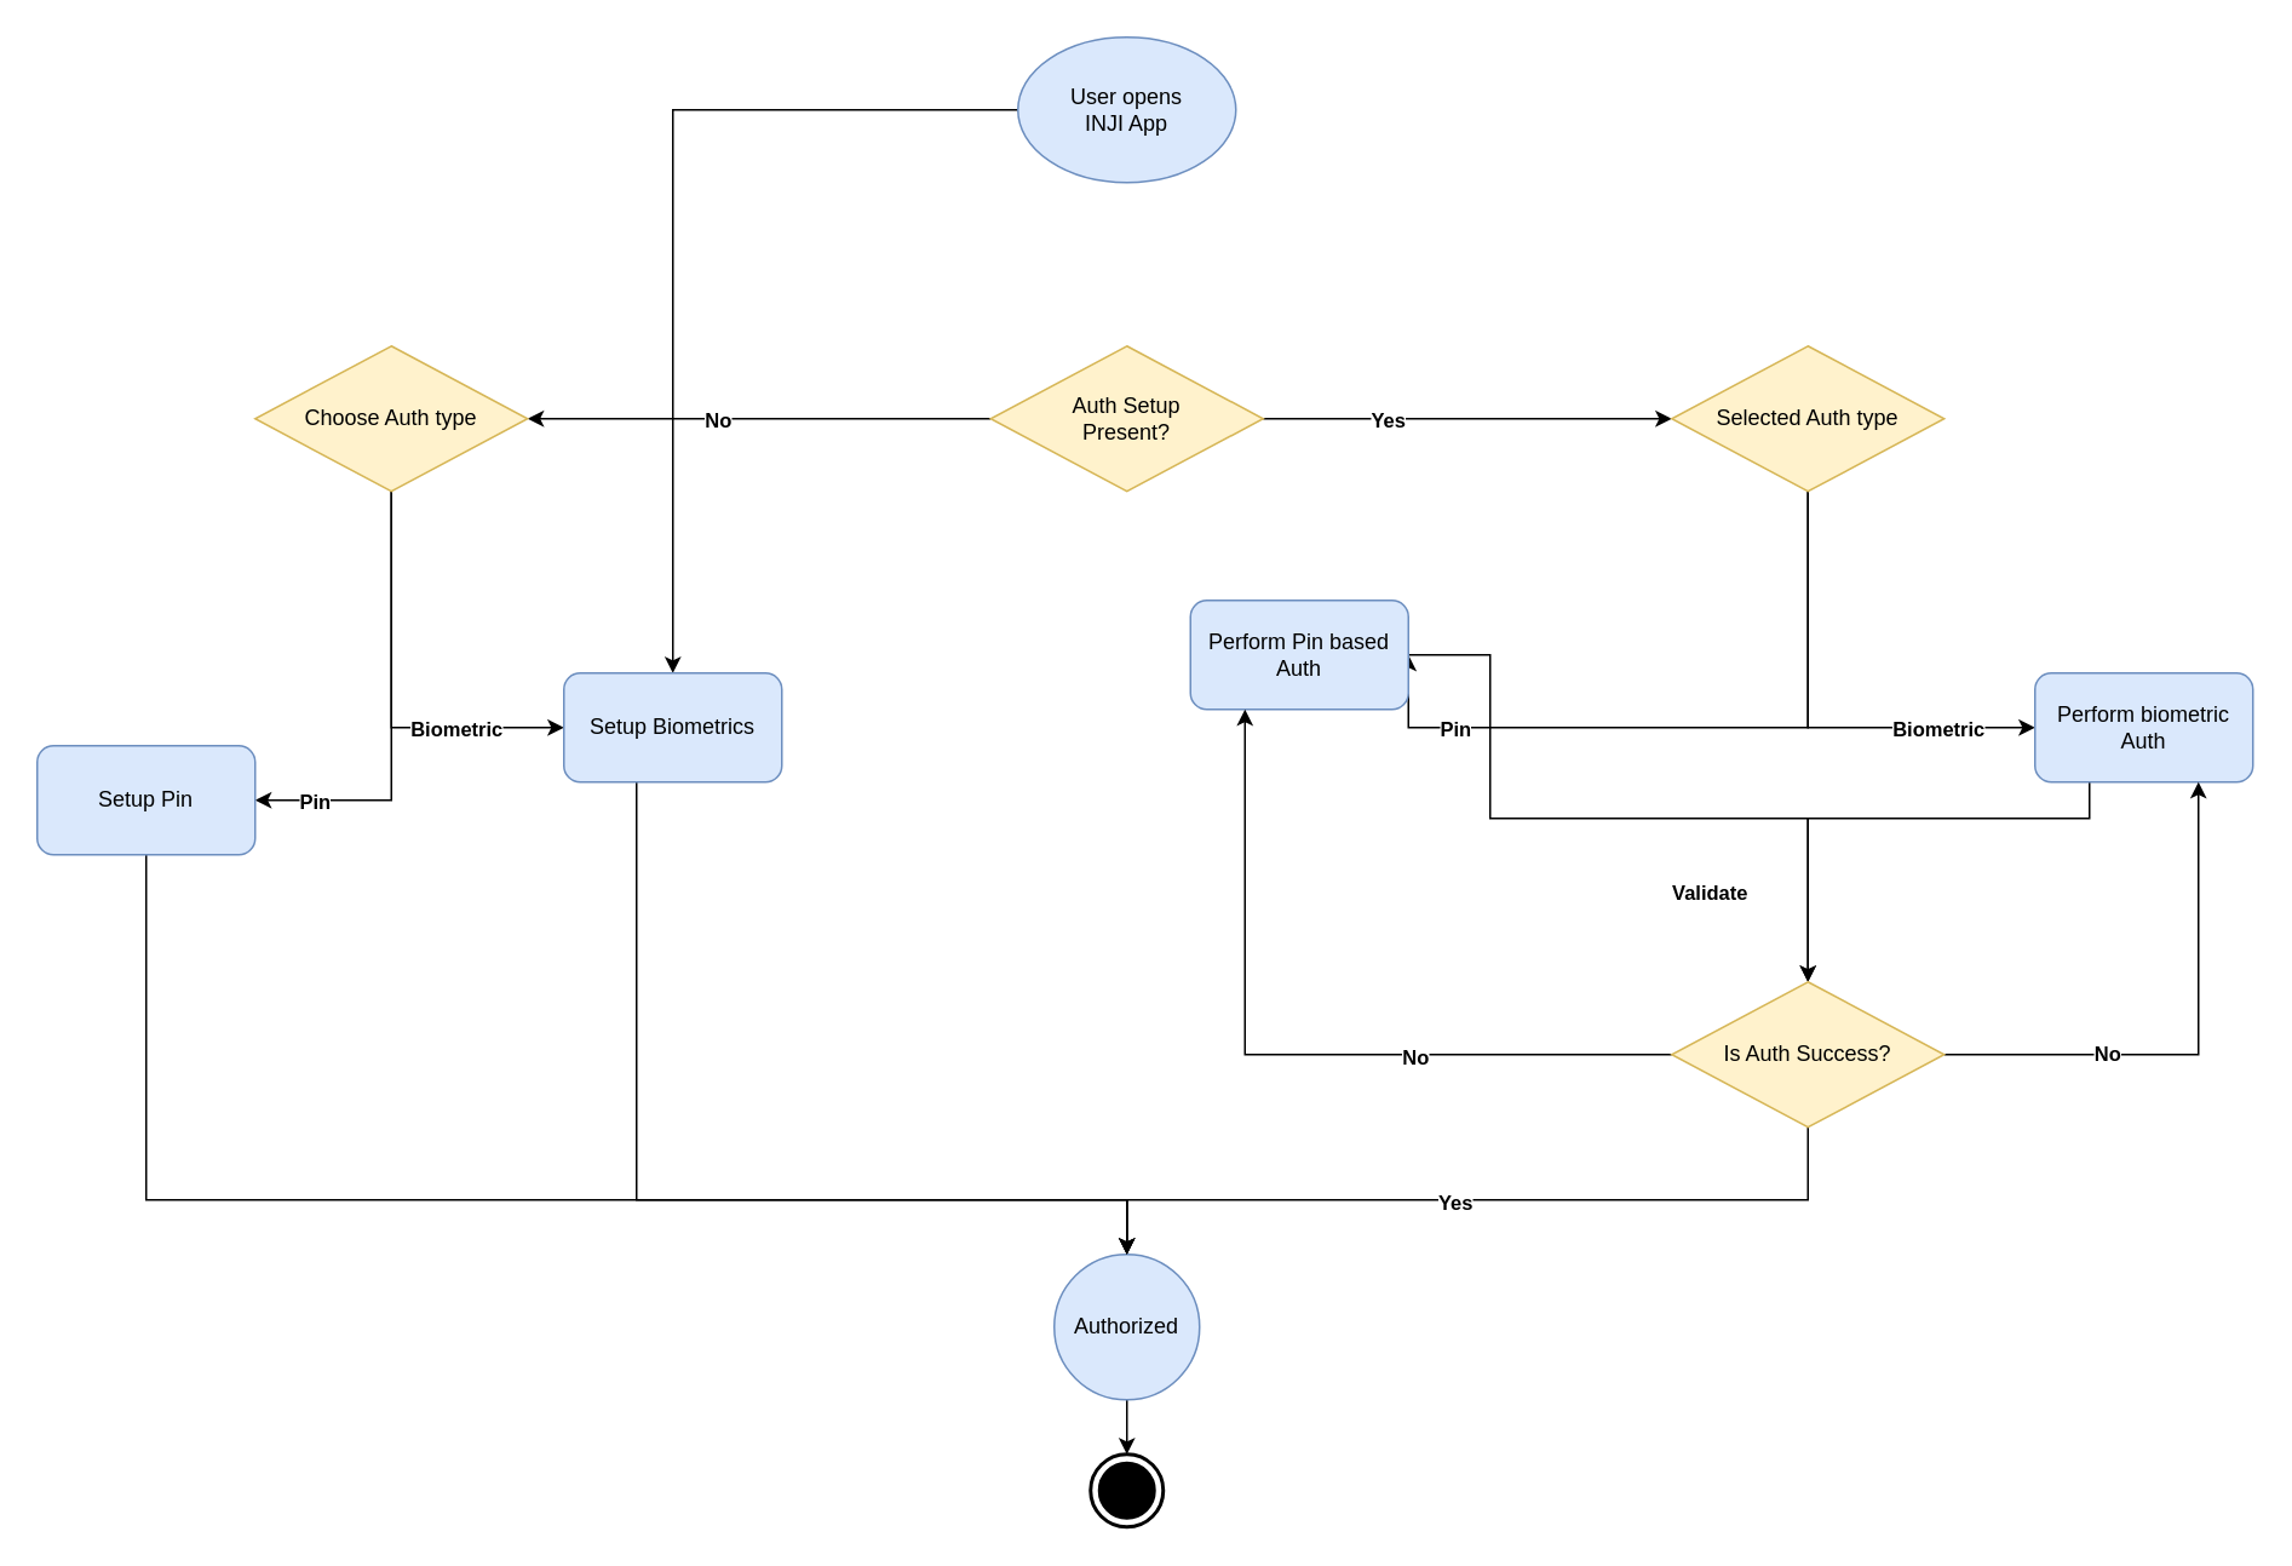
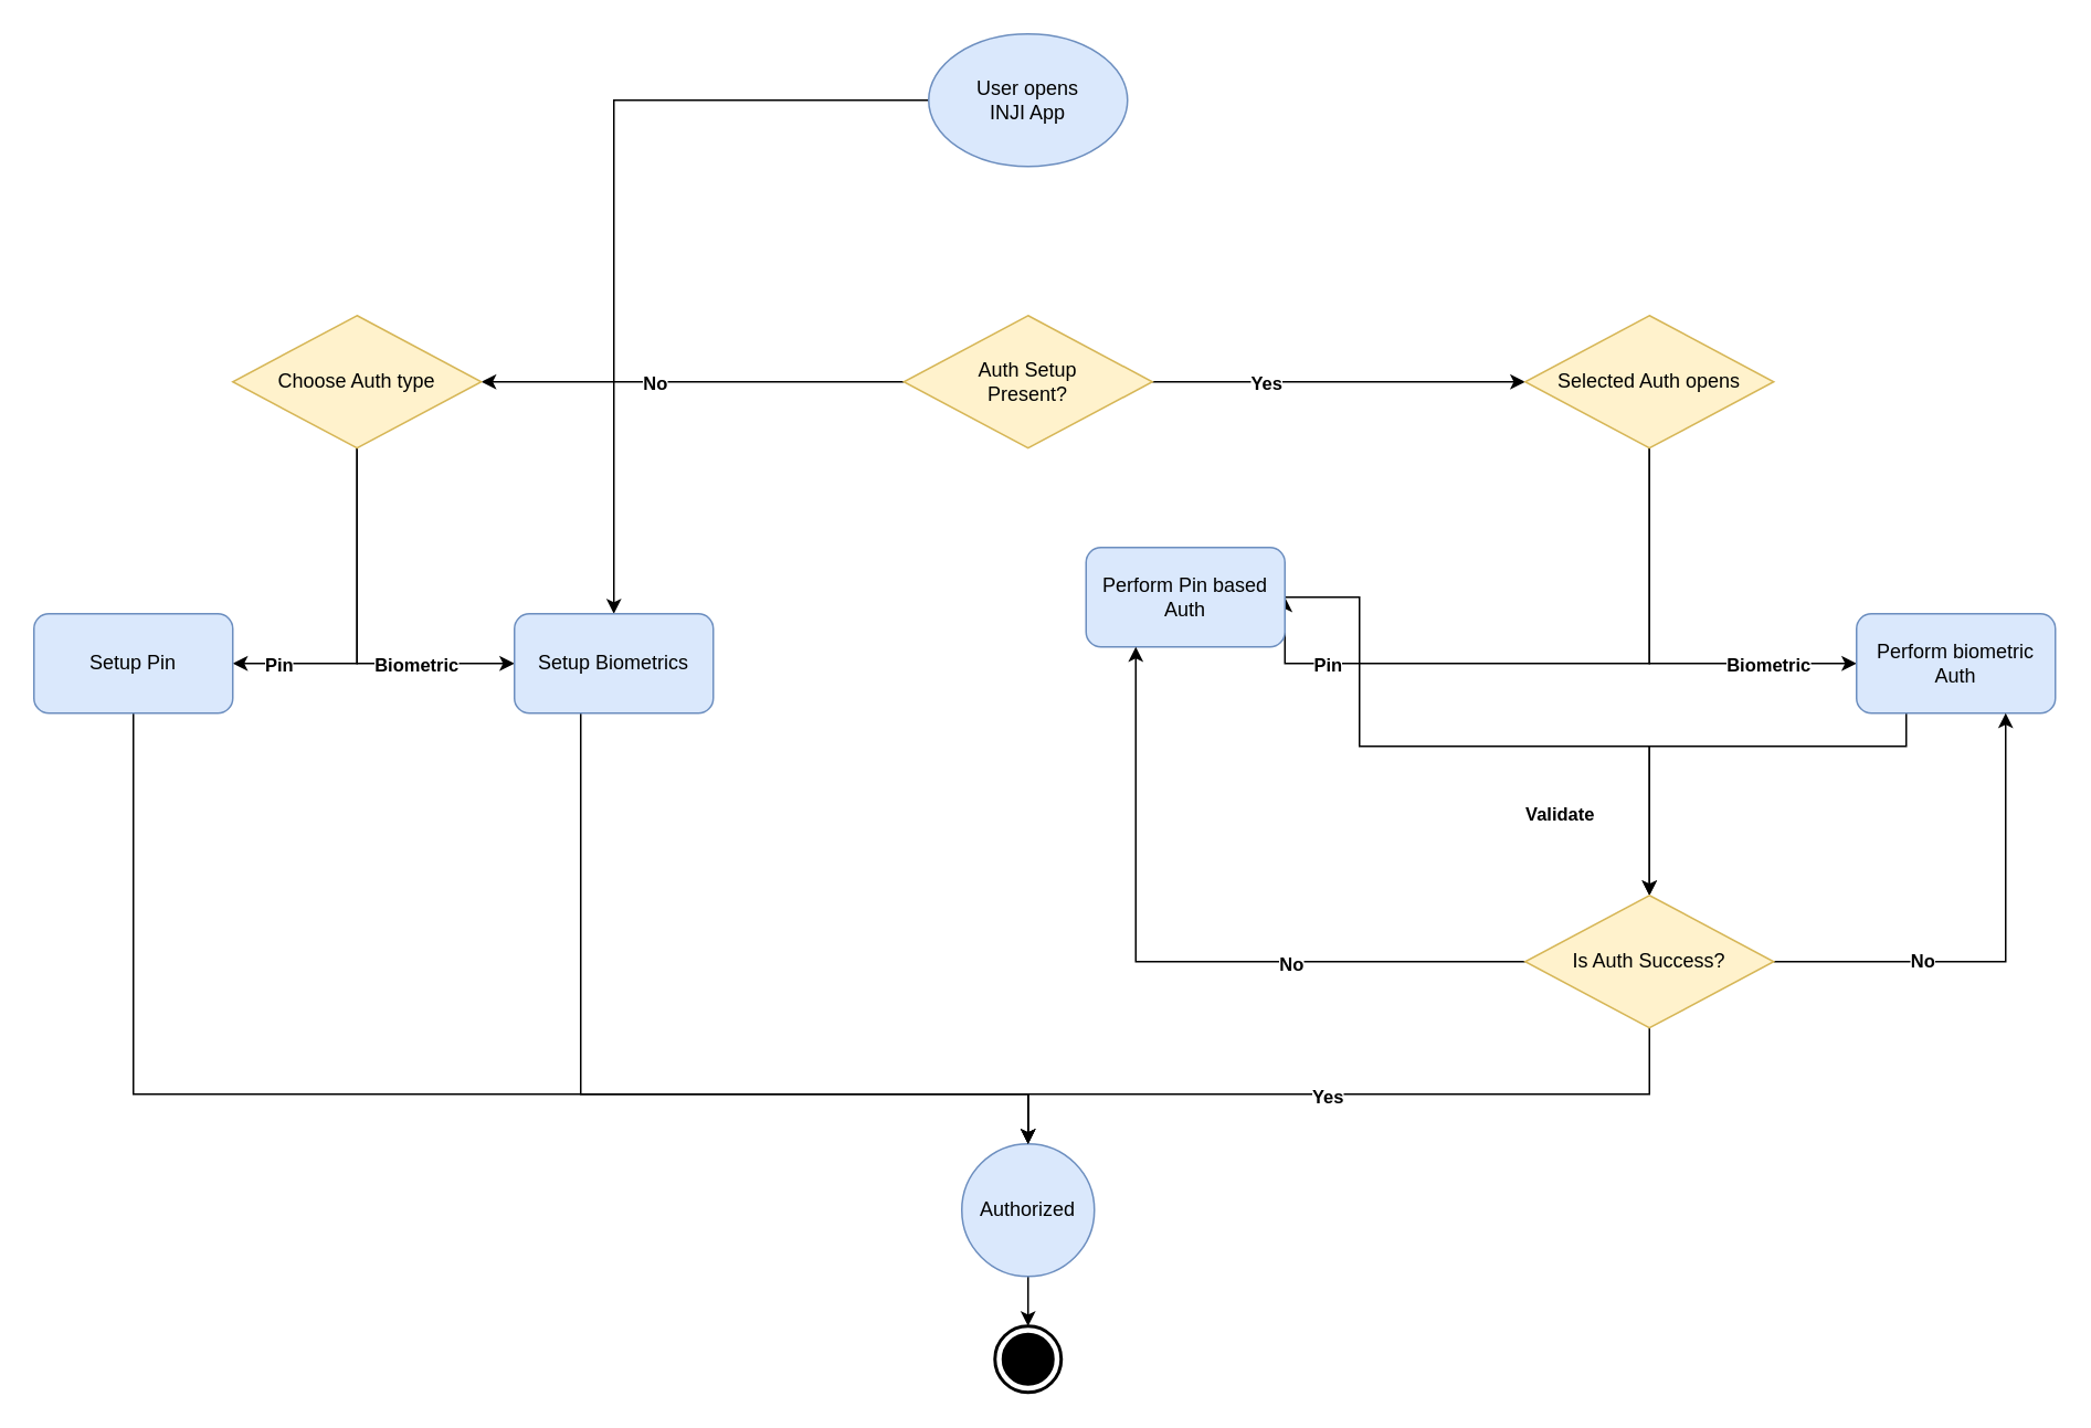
- <mxCell id="16" value="Selected Auth type" style="rhombus;whiteSpace=wrap;html=1;fillColor=#fff2cc;strokeColor=#d6b656;" vertex="1" parent="1"><mxGeometry x="920" y="190" width="150" height="80" as="geometry" /></mxCell>
+ <mxCell id="16" value="Selected Auth opens" style="rhombus;whiteSpace=wrap;html=1;fillColor=#fff2cc;strokeColor=#d6b656;" vertex="1" parent="1"><mxGeometry x="920" y="190" width="150" height="80" as="geometry" /></mxCell>
- <mxCell id="36" value="Setup Pin" style="rounded=1;whiteSpace=wrap;html=1;fillColor=#dae8fc;strokeColor=#6c8ebf;" vertex="1" parent="1"><mxGeometry x="20" y="410" width="120" height="60" as="geometry" /></mxCell>
+ <mxCell id="36" value="Setup Pin" style="rounded=1;whiteSpace=wrap;html=1;fillColor=#dae8fc;strokeColor=#6c8ebf;" vertex="1" parent="1"><mxGeometry x="20" y="370" width="120" height="60" as="geometry" /></mxCell>
